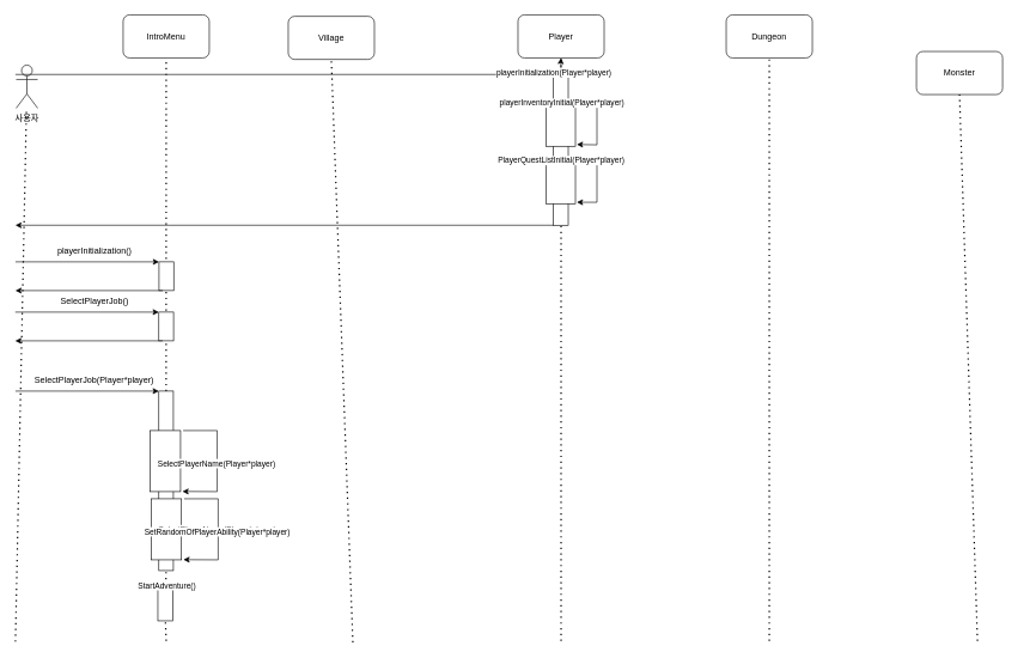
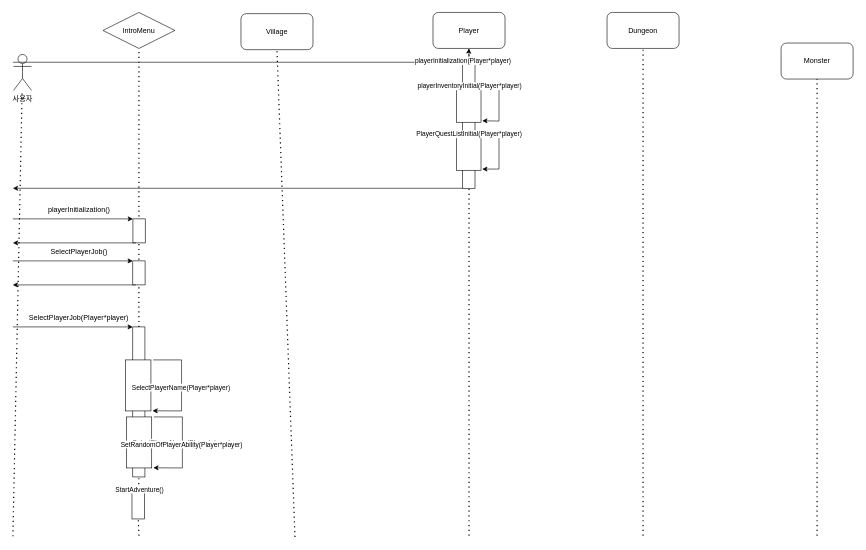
- <mxCell id="3" value="IntroMenu" style="rounded=1;whiteSpace=wrap;html=1;" vertex="1" parent="1"><mxGeometry x="171" y="20" width="120" height="60" as="geometry" /></mxCell>
+ <mxCell id="3" value="IntroMenu" style="rhombus;whiteSpace=wrap;html=1;" vertex="1" parent="1"><mxGeometry x="171" y="20" width="120" height="60" as="geometry" /></mxCell>
- <mxCell id="12" value="Monster" style="rounded=1;whiteSpace=wrap;html=1;" vertex="1" parent="1"><mxGeometry x="1276" y="71" width="120" height="60" as="geometry" /></mxCell>
+ <mxCell id="12" value="Monster" style="rounded=1;whiteSpace=wrap;html=1;" vertex="1" parent="1"><mxGeometry x="1301" y="71" width="120" height="60" as="geometry" /></mxCell>
